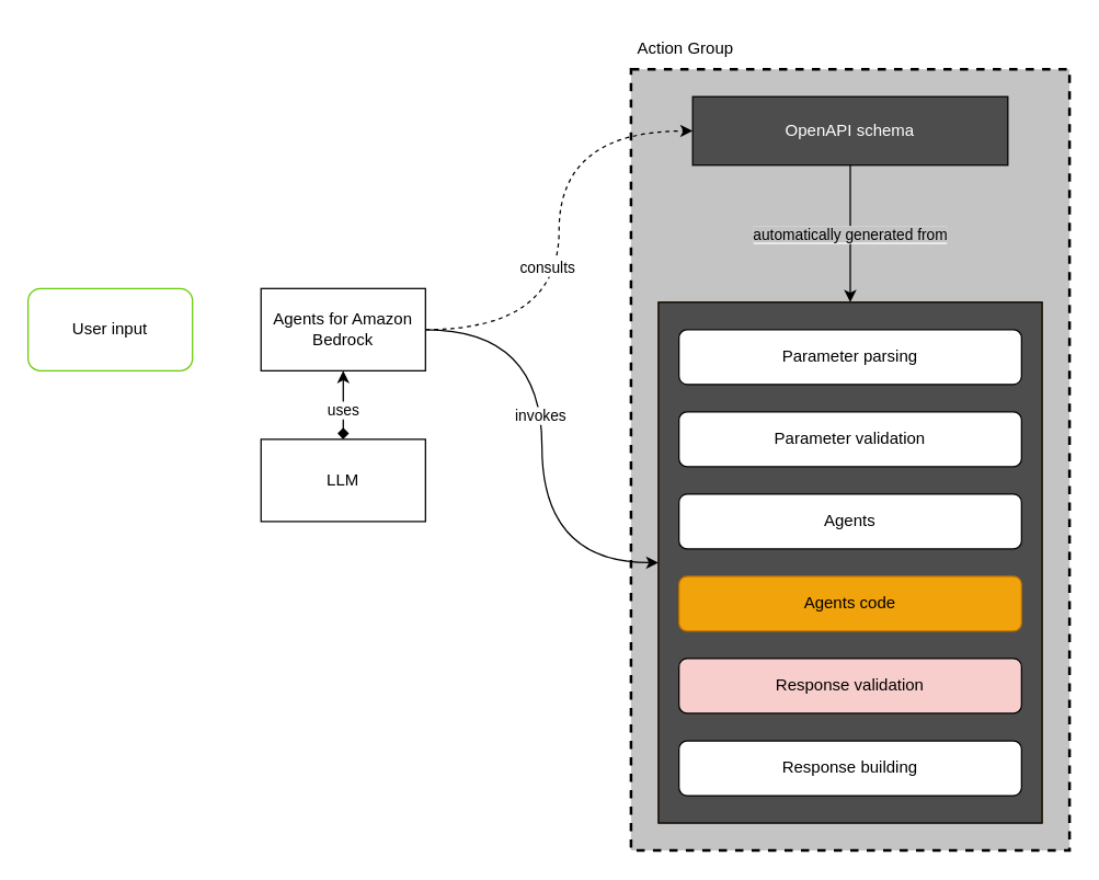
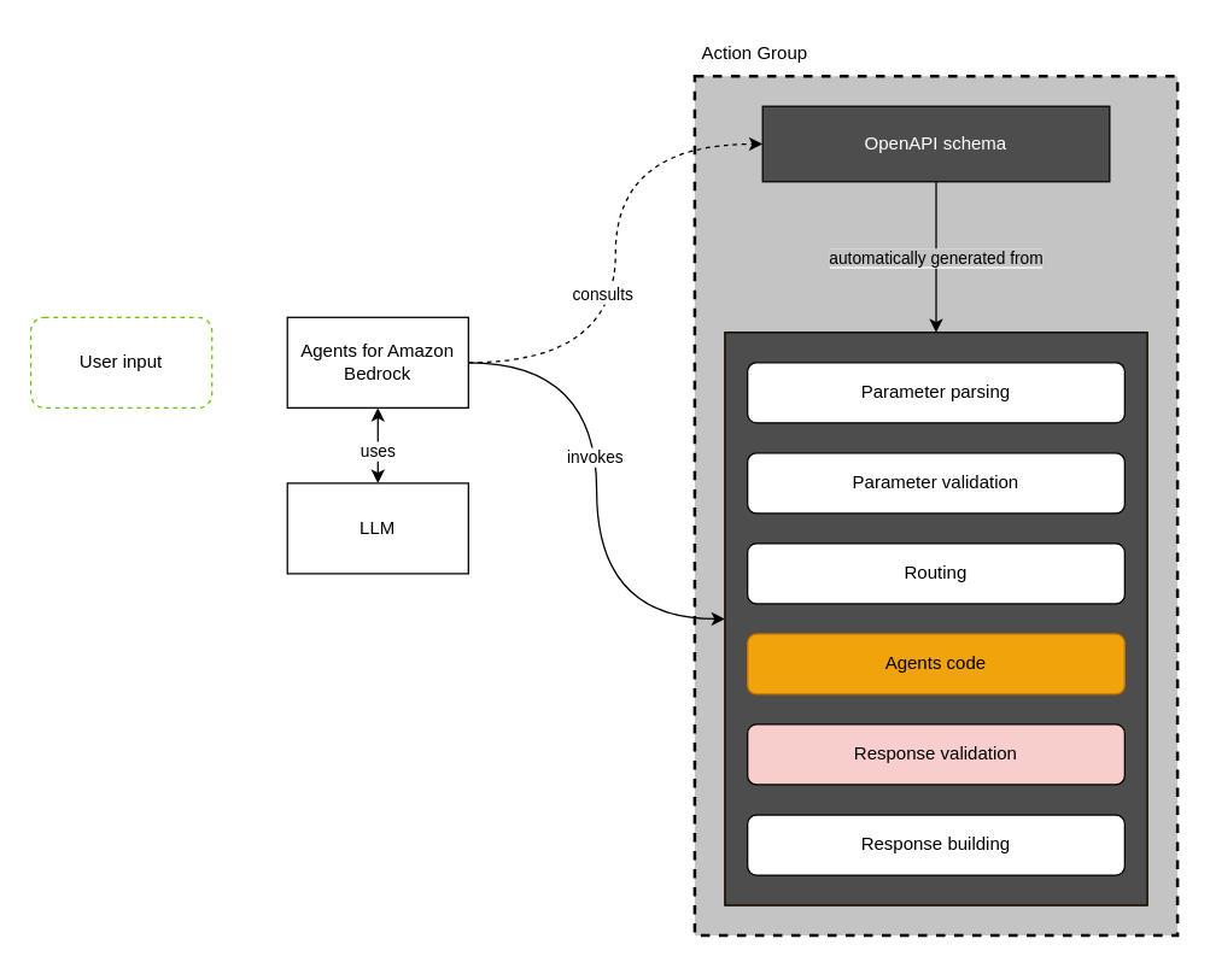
- <mxCell id="3" value="User input" style="rounded=1;whiteSpace=wrap;html=1;strokeColor=#66CC00;" vertex="1" parent="1"><mxGeometry x="20" y="210" width="120" height="60" as="geometry" /></mxCell>
+ <mxCell id="3" value="User input" style="rounded=1;whiteSpace=wrap;html=1;strokeColor=#66CC00;dashed=1;" vertex="1" parent="1"><mxGeometry x="20" y="210" width="120" height="60" as="geometry" /></mxCell>
- <mxCell id="4" style="edgeStyle=orthogonalEdgeStyle;rounded=0;orthogonalLoop=1;jettySize=auto;html=1;exitX=0.5;exitY=1;exitDx=0;exitDy=0;entryX=0.5;entryY=0;entryDx=0;entryDy=0;startArrow=classic;startFill=1;endArrow=diamond;" edge="1" parent="1" source="10" target="11"><mxGeometry relative="1" as="geometry" /></mxCell>
+ <mxCell id="4" style="edgeStyle=orthogonalEdgeStyle;rounded=0;orthogonalLoop=1;jettySize=auto;html=1;exitX=0.5;exitY=1;exitDx=0;exitDy=0;entryX=0.5;entryY=0;entryDx=0;entryDy=0;startArrow=classic;startFill=1;" edge="1" parent="1" source="10" target="11"><mxGeometry relative="1" as="geometry" /></mxCell>
- <mxCell id="20" value="Agents" style="rounded=1;whiteSpace=wrap;html=1;" vertex="1" parent="1"><mxGeometry x="495" y="360" width="250" height="40" as="geometry" /></mxCell>
+ <mxCell id="20" value="Routing" style="rounded=1;whiteSpace=wrap;html=1;" vertex="1" parent="1"><mxGeometry x="495" y="360" width="250" height="40" as="geometry" /></mxCell>
